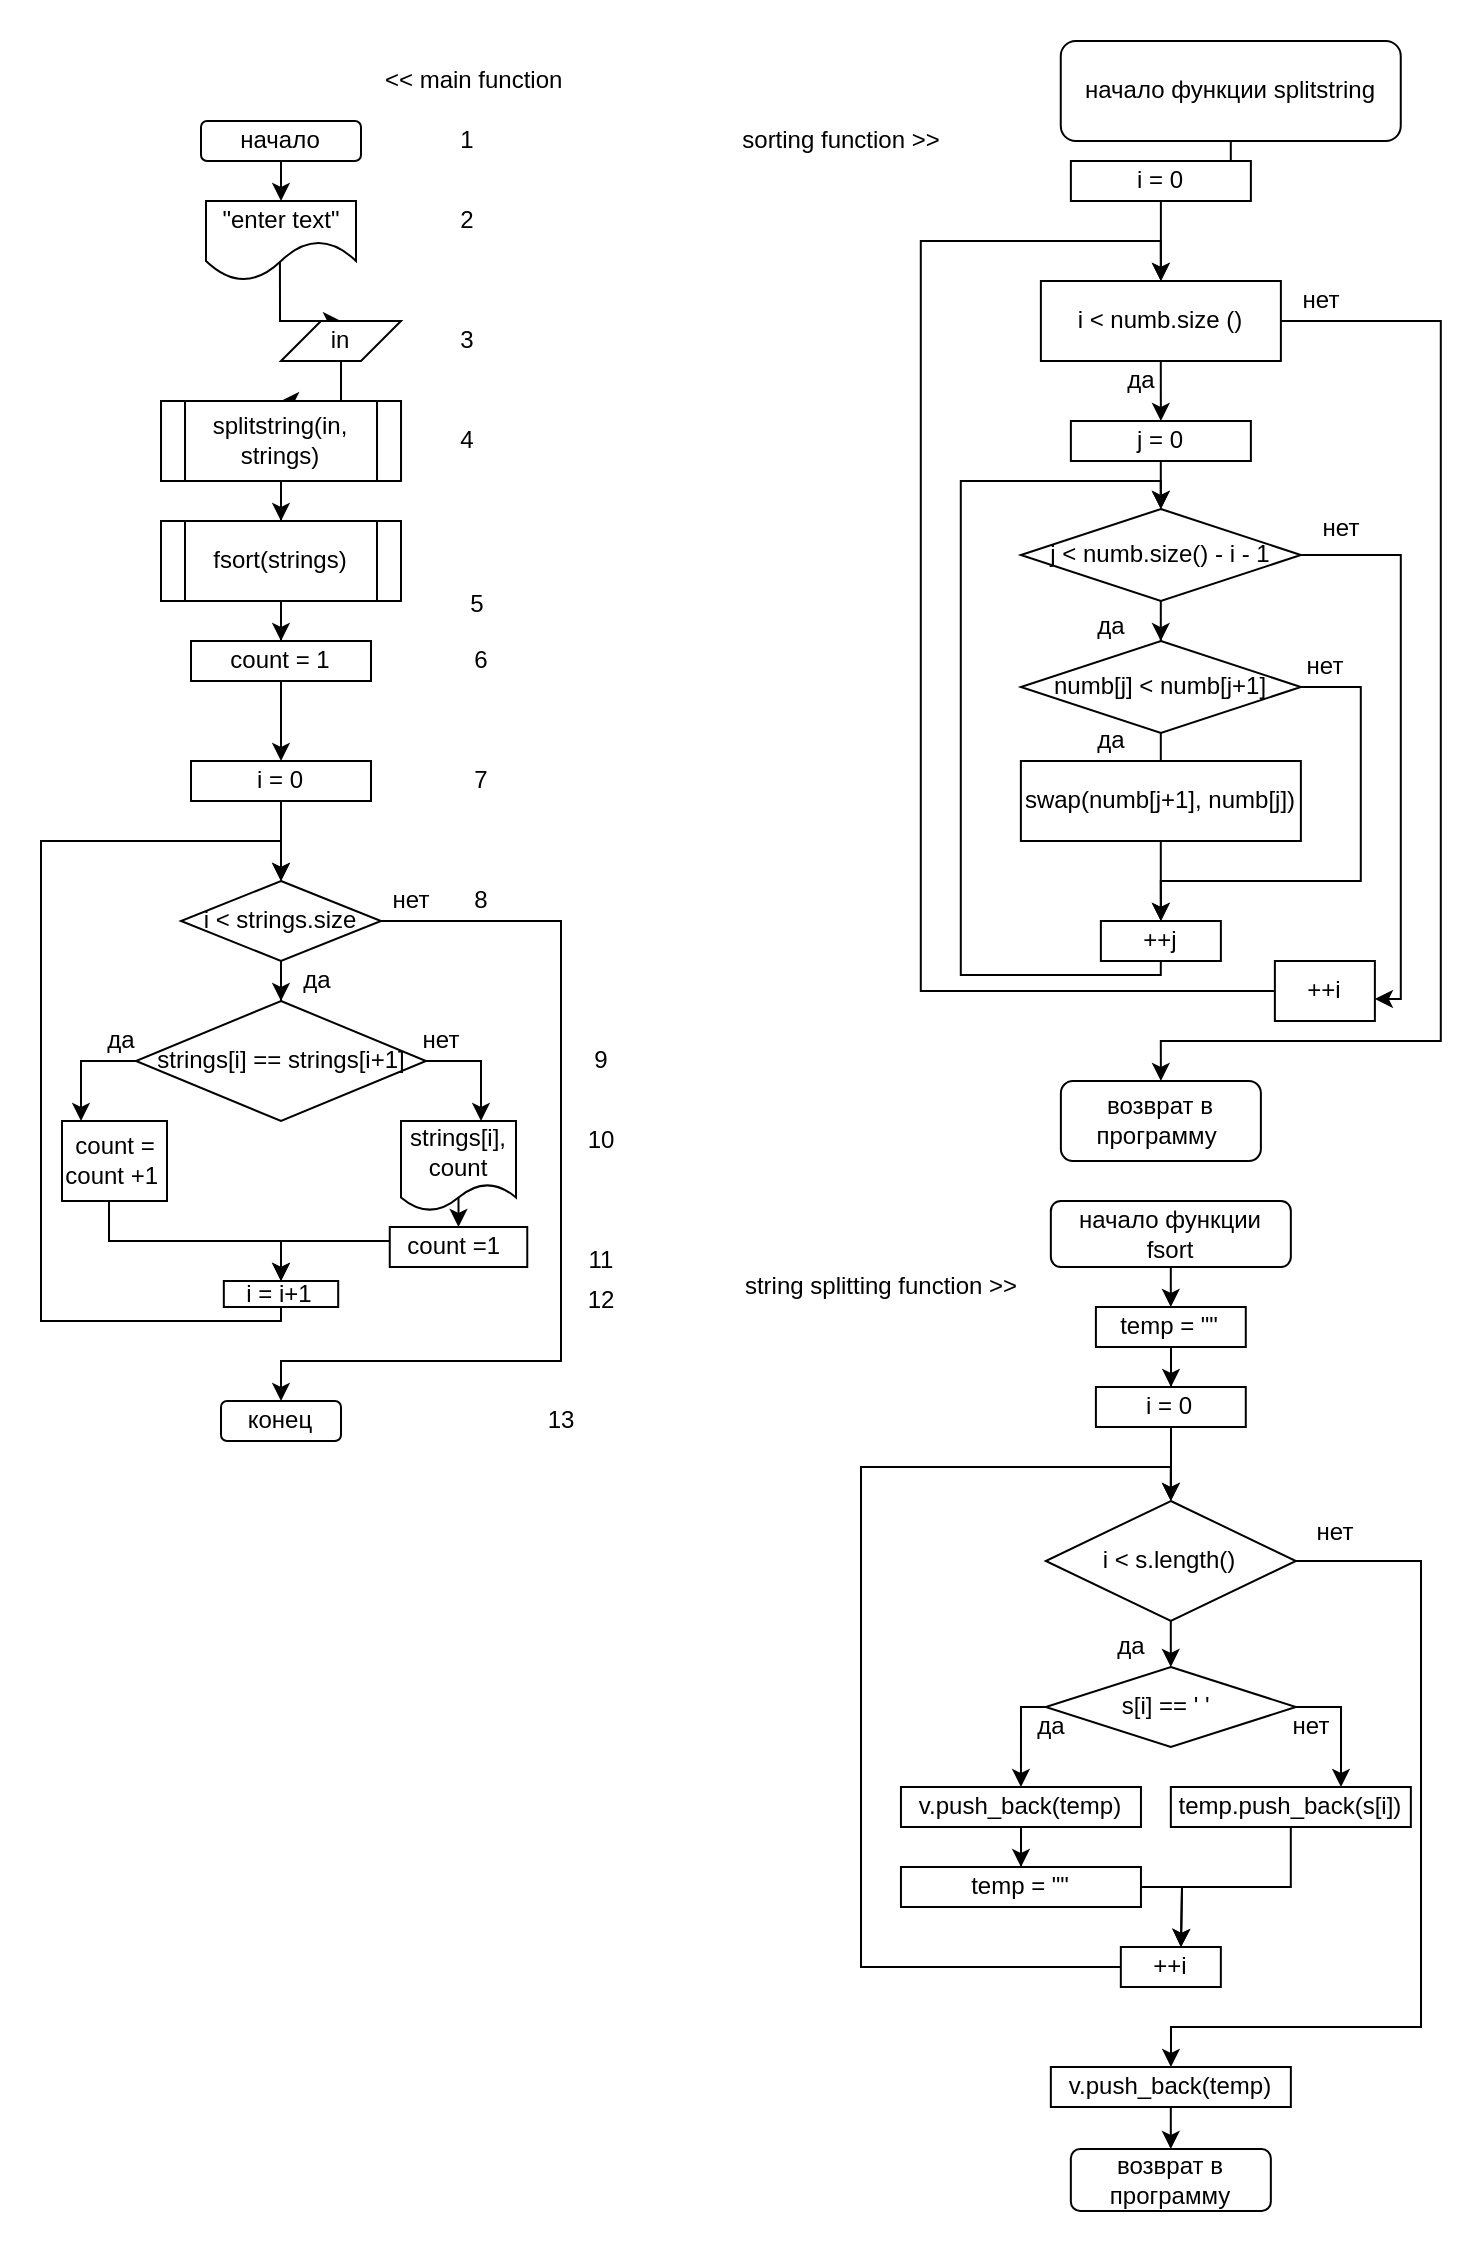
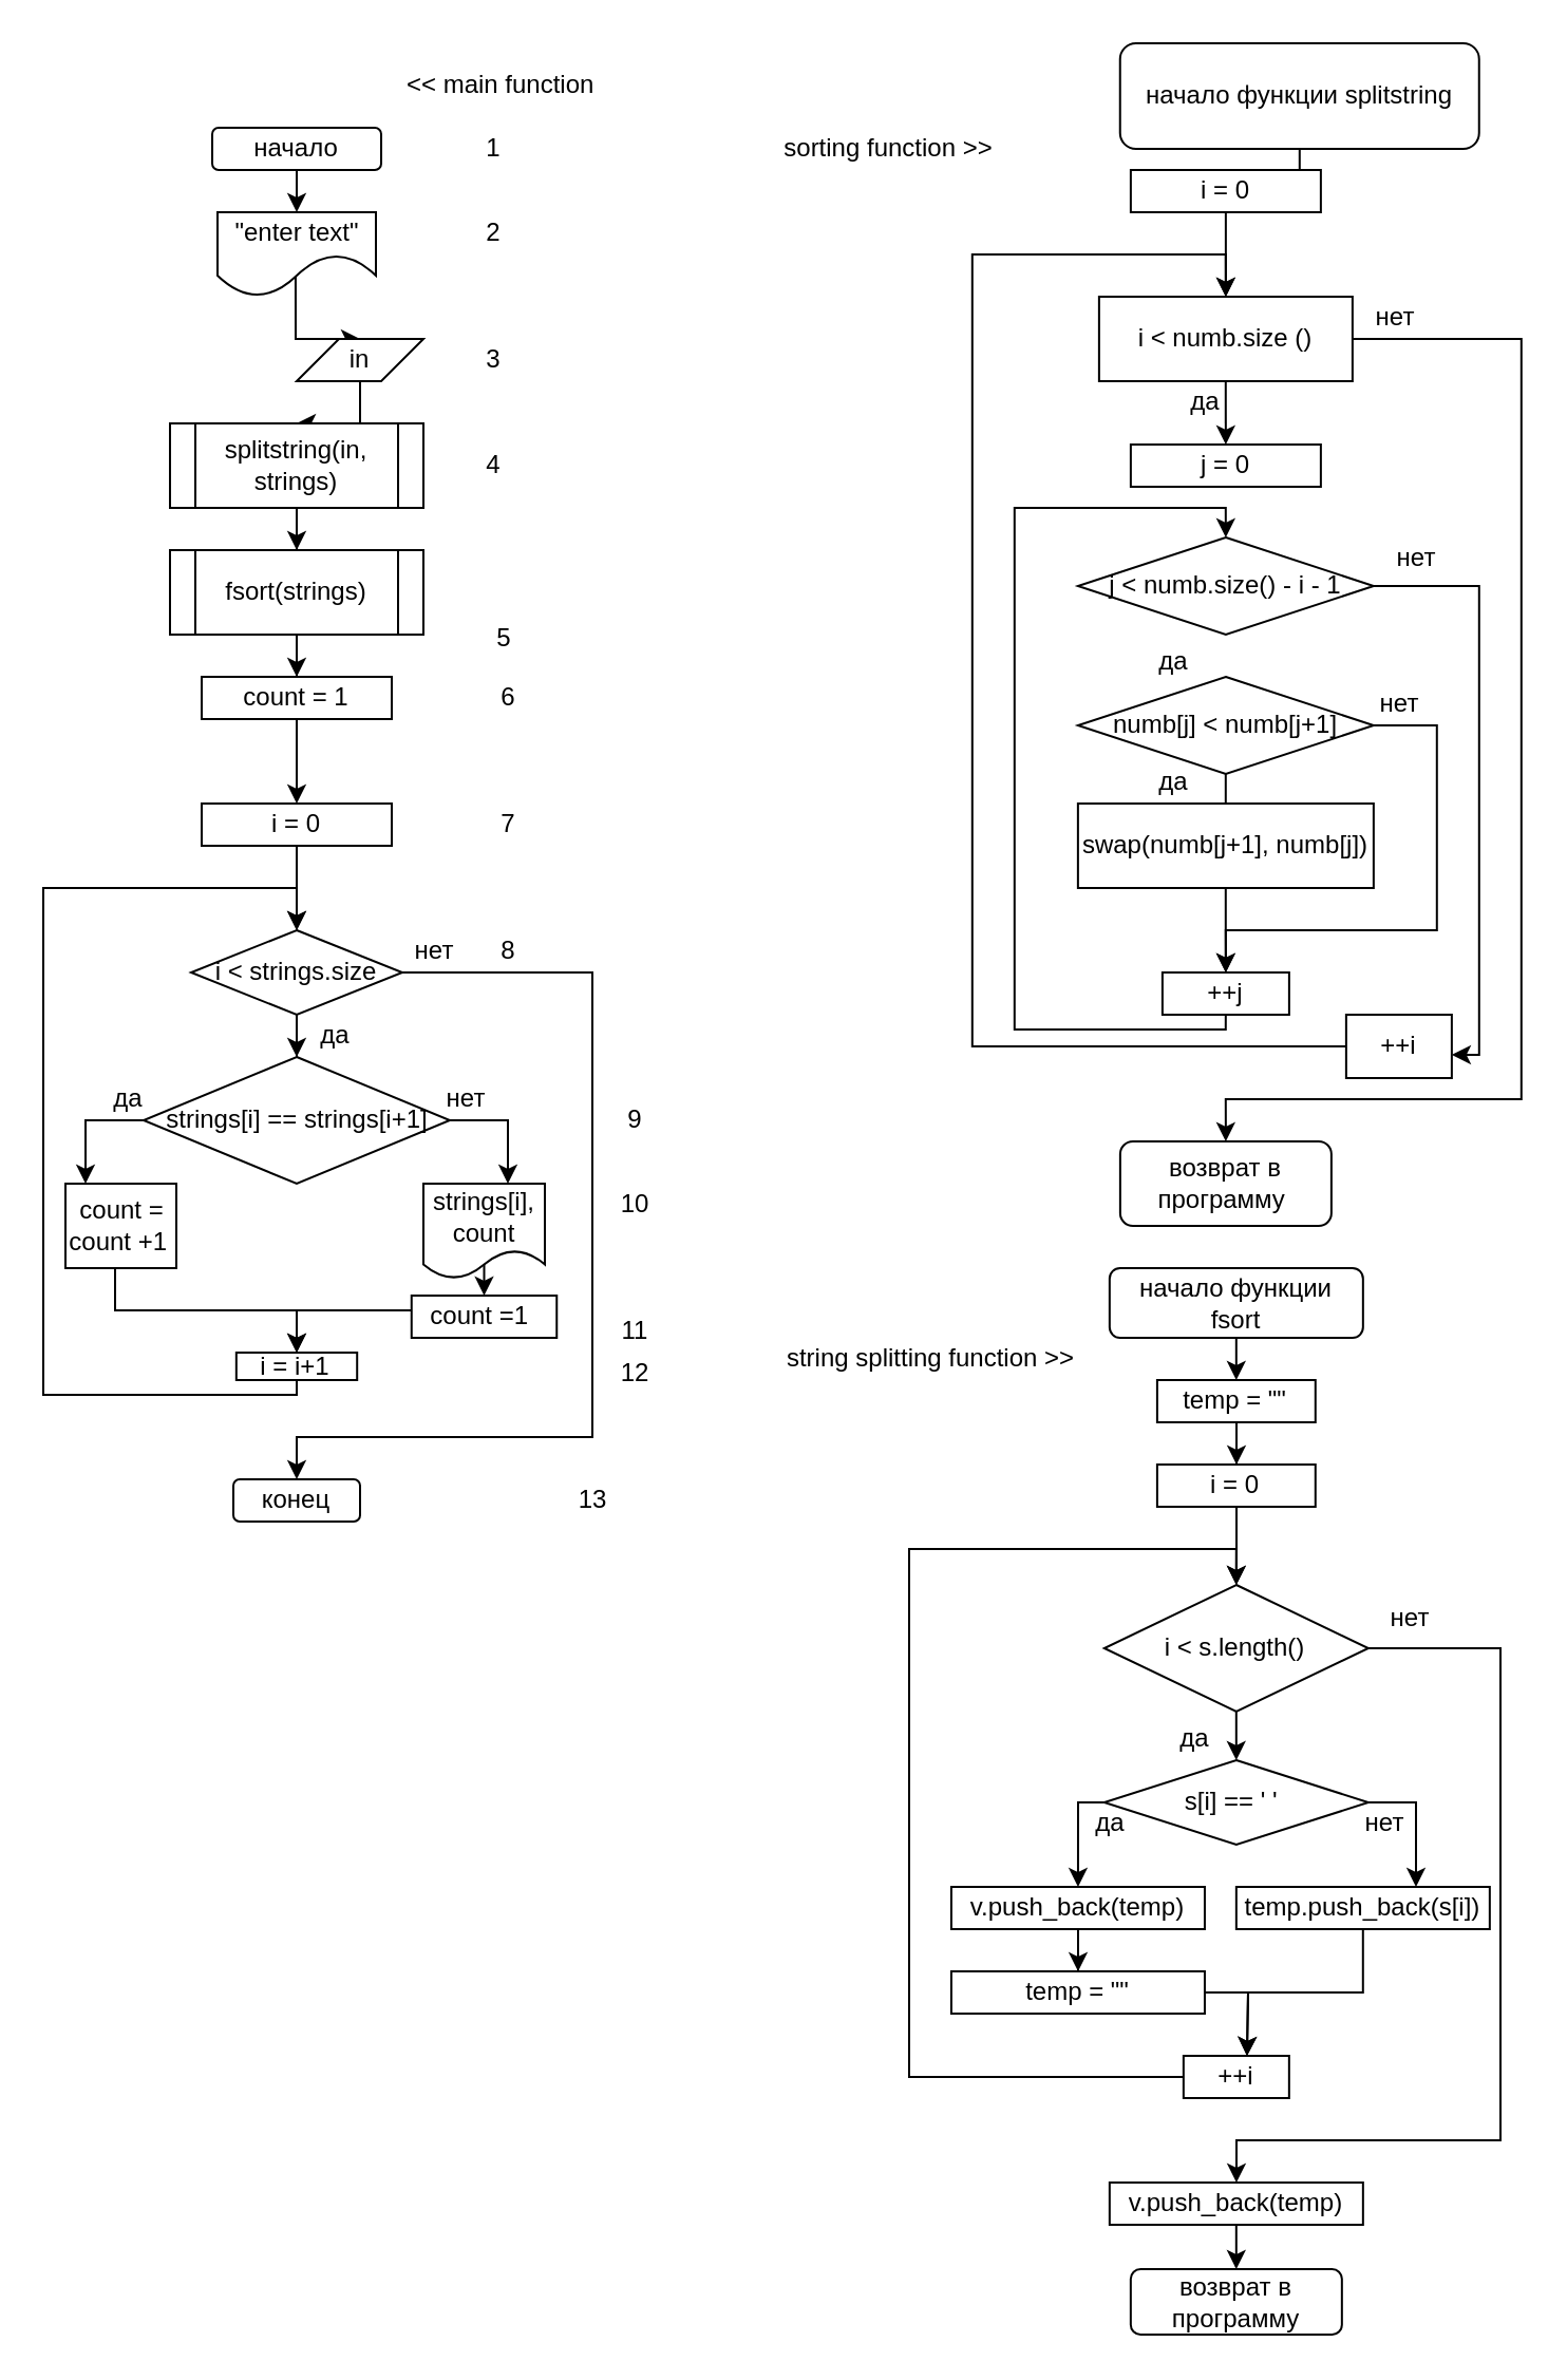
- <mxCell id="42" value="" style="edgeStyle=orthogonalEdgeStyle;rounded=0;orthogonalLoop=1;jettySize=auto;html=1;fontSize=12;" parent="1" source="43" target="48" edge="1"><mxGeometry relative="1" as="geometry" /></mxCell>
- <mxCell id="45" value="" style="edgeStyle=orthogonalEdgeStyle;rounded=0;orthogonalLoop=1;jettySize=auto;html=1;fontSize=12;" parent="1" source="48" target="51" edge="1"><mxGeometry relative="1" as="geometry" /></mxCell>
